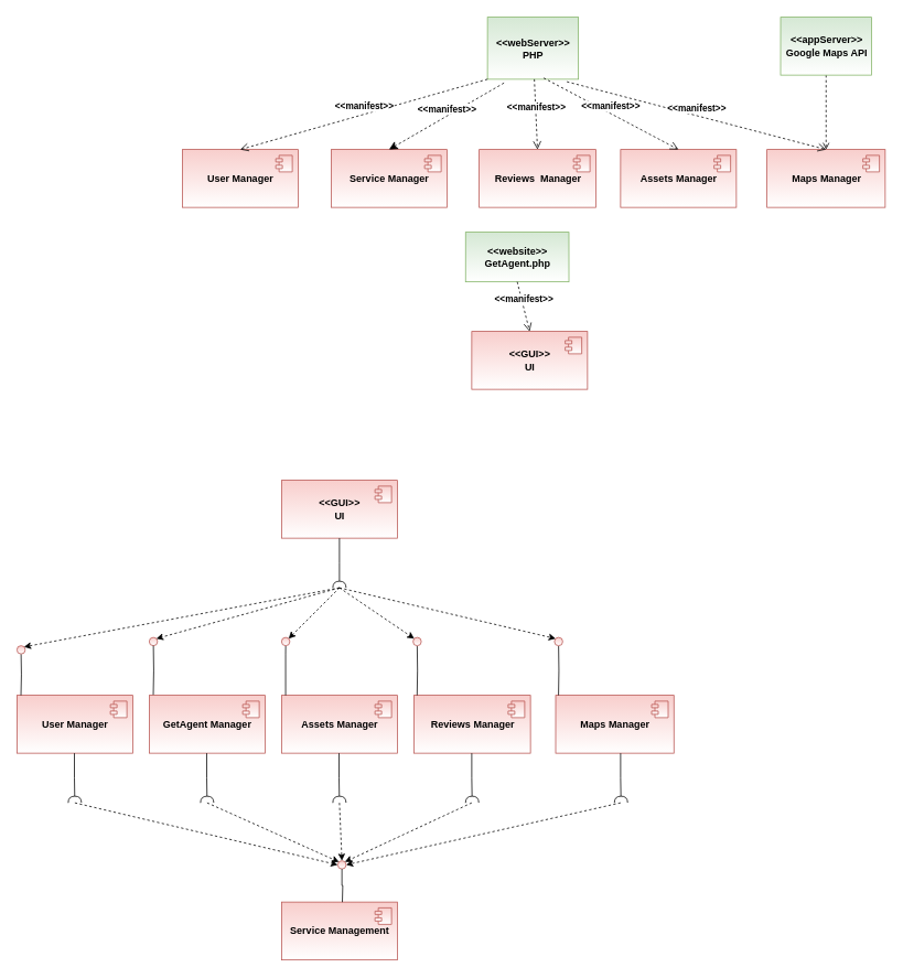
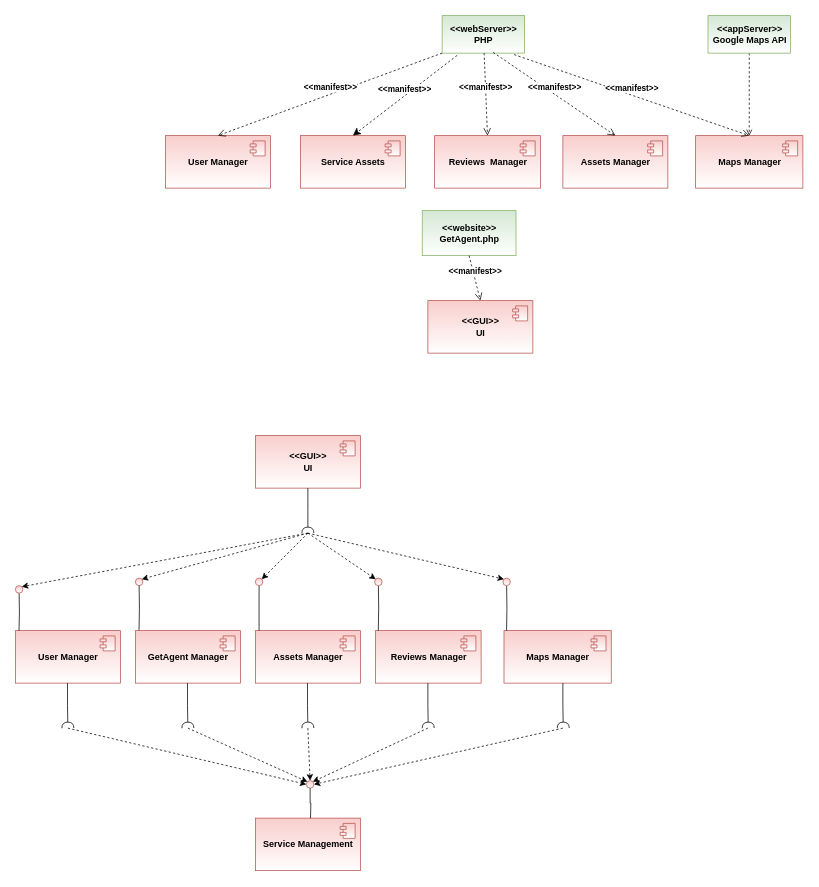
- <mxCell id="23" value="&amp;lt;&amp;lt;appServer&amp;gt;&amp;gt;&lt;br&gt;Google Maps API" style="html=1;fillColor=#d5e8d4;strokeColor=#82b366;gradientColor=#ffffff;fontStyle=1" parent="1" vertex="1"><mxGeometry x="943.5" y="20" width="110" height="70" as="geometry" /></mxCell>
+ <mxCell id="23" value="&amp;lt;&amp;lt;appServer&amp;gt;&amp;gt;&lt;br&gt;Google Maps API" style="html=1;fillColor=#d5e8d4;strokeColor=#82b366;gradientColor=#ffffff;fontStyle=1" parent="1" vertex="1"><mxGeometry x="943.5" y="20" width="110" height="50" as="geometry" /></mxCell>
- <mxCell id="2" value="&amp;lt;&amp;lt;webServer&amp;gt;&amp;gt;&lt;br&gt;PHP" style="html=1;fillColor=#d5e8d4;strokeColor=#82b366;gradientColor=#ffffff;fontStyle=1" parent="1" vertex="1"><mxGeometry x="589" y="20" width="110" height="75" as="geometry" /></mxCell>
+ <mxCell id="2" value="&amp;lt;&amp;lt;webServer&amp;gt;&amp;gt;&lt;br&gt;PHP" style="html=1;fillColor=#d5e8d4;strokeColor=#82b366;gradientColor=#ffffff;fontStyle=1" parent="1" vertex="1"><mxGeometry x="589" y="20" width="110" height="50" as="geometry" /></mxCell>
- <mxCell id="6" value="Service Manager" style="html=1;dropTarget=0;strokeWidth=1;fillColor=#f8cecc;strokeColor=#b85450;gradientColor=#ffffff;fontStyle=1" parent="1" vertex="1"><mxGeometry x="400" y="180" width="140" height="70" as="geometry" /></mxCell>
+ <mxCell id="6" value="Service Assets" style="html=1;dropTarget=0;strokeWidth=1;fillColor=#f8cecc;strokeColor=#b85450;gradientColor=#ffffff;fontStyle=1" parent="1" vertex="1"><mxGeometry x="400" y="180" width="140" height="70" as="geometry" /></mxCell>
